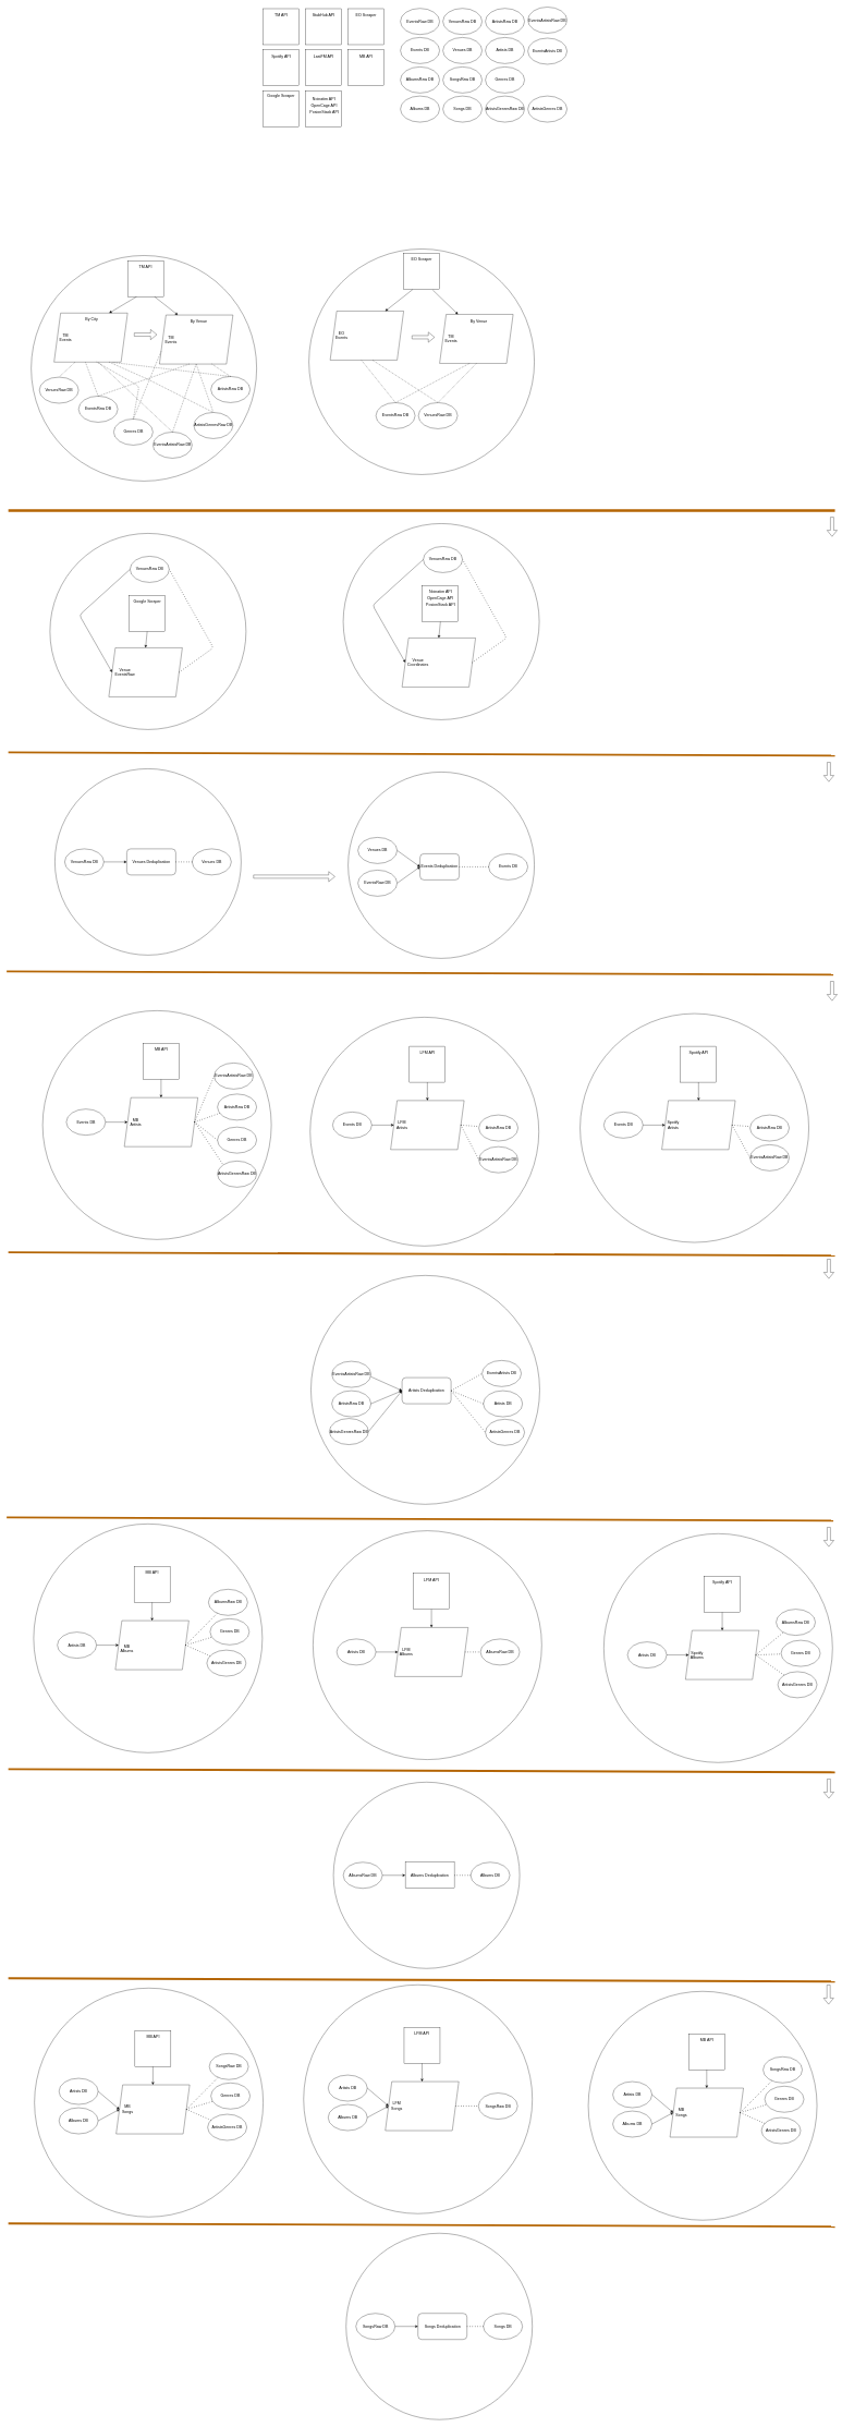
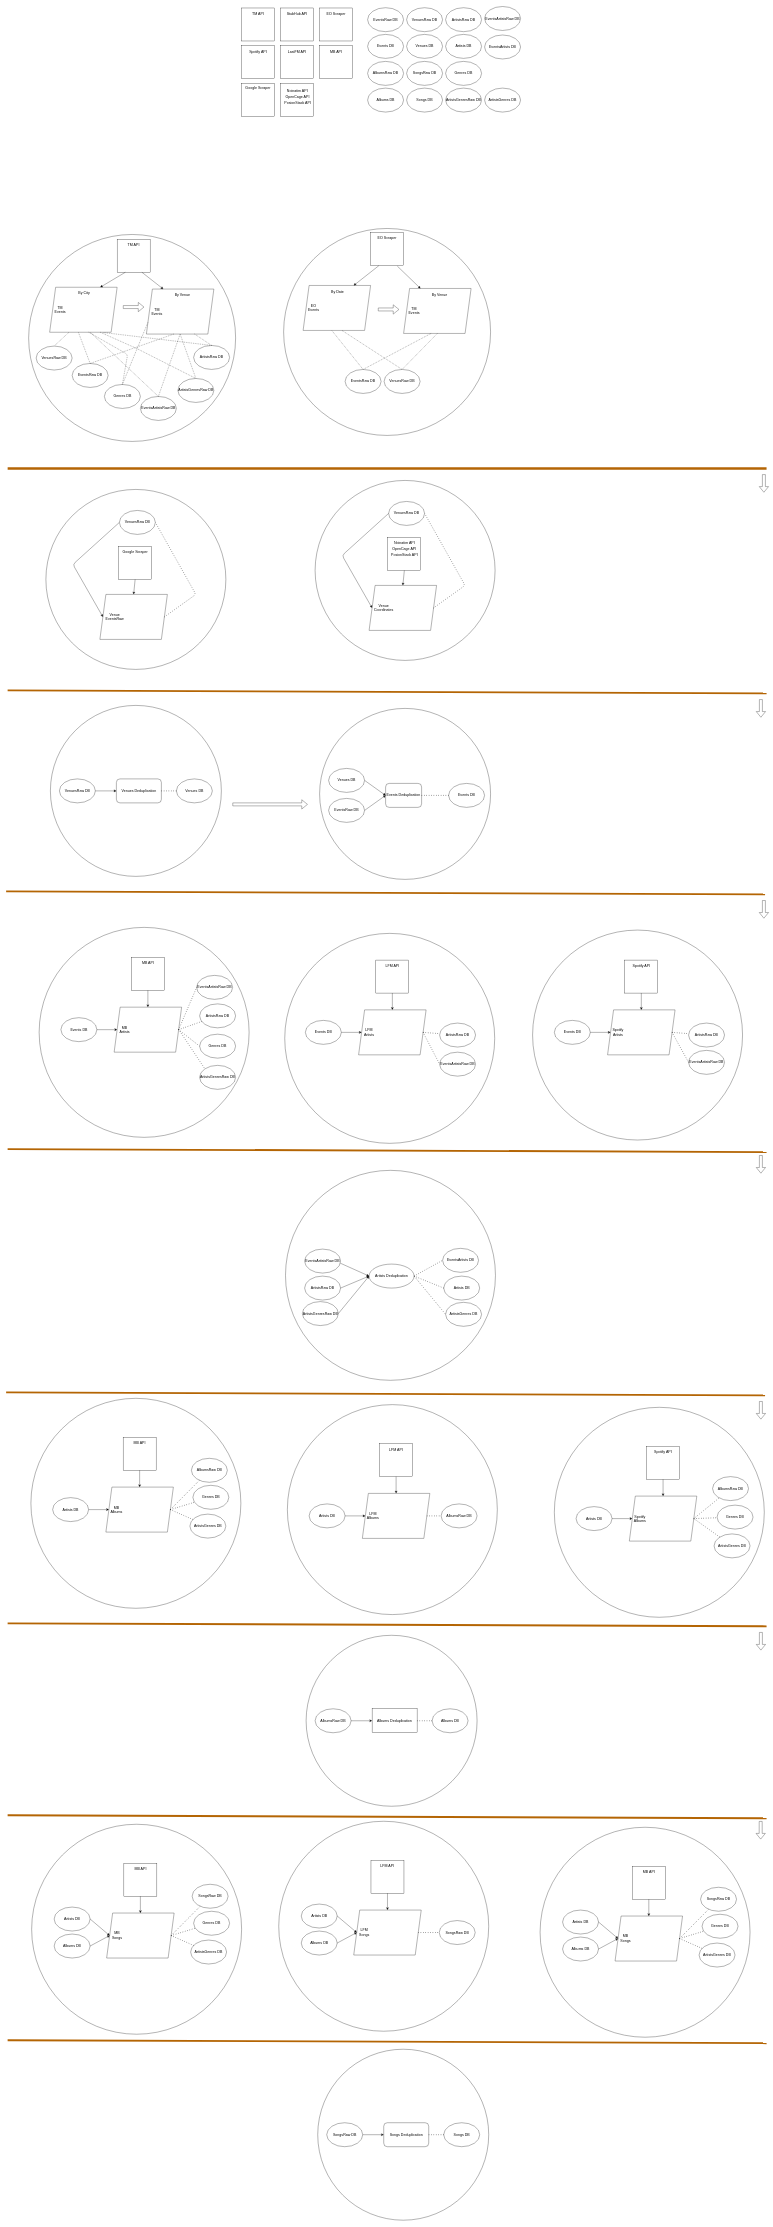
+ <mxCell id="59" value="By Date" style="text;html=1;strokeColor=none;fillColor=none;align=center;verticalAlign=middle;whiteSpace=wrap;rounded=0;" parent="1" vertex="1"><mxGeometry x="1100" y="955" width="50" height="30" as="geometry" /></mxCell>
- <mxCell id="152" value="Artists Deduplication" style="rounded=1;whiteSpace=wrap;html=1;" vertex="1" parent="1"><mxGeometry x="1230" y="4212.5" width="150" height="80" as="geometry" /></mxCell>
+ <mxCell id="152" value="Artists Deduplication" style="ellipse;whiteSpace=wrap;html=1;" vertex="1" parent="1"><mxGeometry x="1230" y="4212.5" width="150" height="80" as="geometry" /></mxCell>
- <mxCell id="173" value="MB Albums" style="text;html=1;strokeColor=none;fillColor=none;align=center;verticalAlign=middle;whiteSpace=wrap;rounded=0;" vertex="1" parent="1"><mxGeometry x="367.5" y="5026" width="40" height="30" as="geometry" /></mxCell>
+ <mxCell id="173" value="MB Albums" style="text;html=1;strokeColor=none;fillColor=none;align=center;verticalAlign=middle;whiteSpace=wrap;rounded=0;" vertex="1" parent="1"><mxGeometry x="367.5" y="5016" width="40" height="30" as="geometry" /></mxCell>
